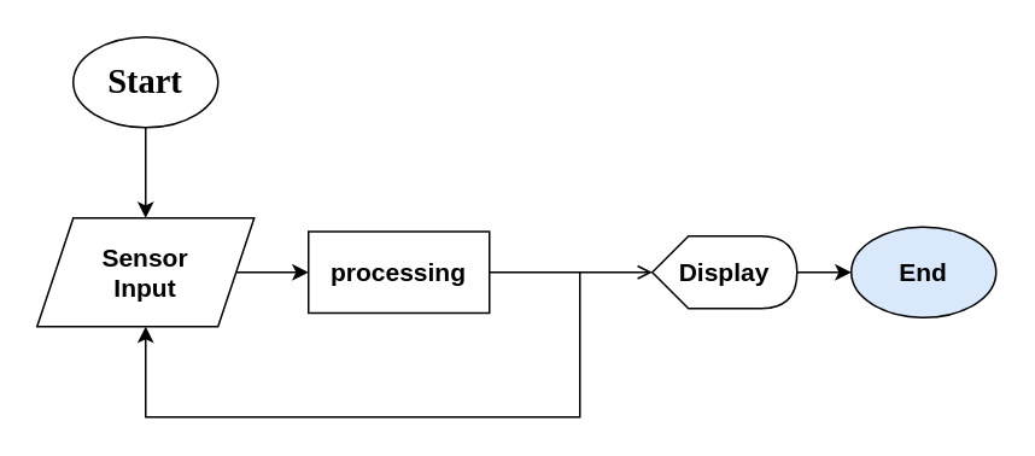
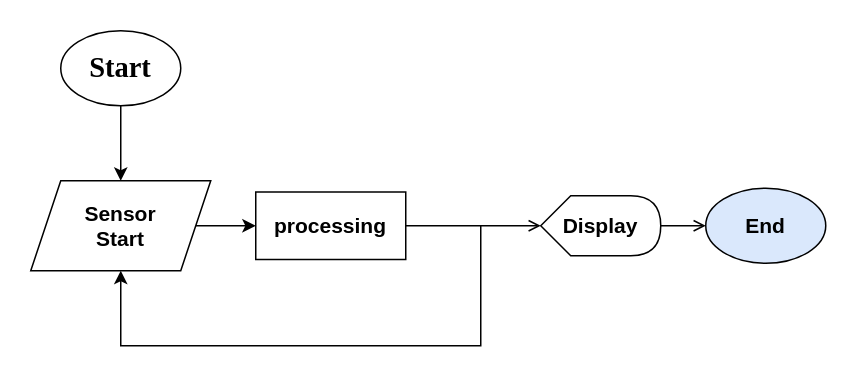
- <mxCell id="4" value="&lt;font style=&quot;font-size: 14px;&quot;&gt;Sensor&lt;/font&gt;&lt;div style=&quot;font-size: 14px;&quot;&gt;&lt;font style=&quot;font-size: 14px;&quot;&gt;Input&lt;/font&gt;&lt;/div&gt;" style="shape=parallelogram;perimeter=parallelogramPerimeter;whiteSpace=wrap;html=1;fixedSize=1;fontStyle=1" vertex="1" parent="1"><mxGeometry x="20" y="120" width="120" height="60" as="geometry" /></mxCell>
+ <mxCell id="4" value="&lt;font style=&quot;font-size: 14px;&quot;&gt;Sensor&lt;/font&gt;&lt;div style=&quot;font-size: 14px;&quot;&gt;&lt;font style=&quot;font-size: 14px;&quot;&gt;Start&lt;/font&gt;&lt;/div&gt;" style="shape=parallelogram;perimeter=parallelogramPerimeter;whiteSpace=wrap;html=1;fixedSize=1;fontStyle=1" vertex="1" parent="1"><mxGeometry x="20" y="120" width="120" height="60" as="geometry" /></mxCell>
- <mxCell id="7" value="" style="edgeStyle=orthogonalEdgeStyle;rounded=0;orthogonalLoop=1;jettySize=auto;html=1;" edge="1" parent="1" source="8" target="9"><mxGeometry relative="1" as="geometry" /></mxCell>
+ <mxCell id="7" value="" style="edgeStyle=orthogonalEdgeStyle;rounded=0;orthogonalLoop=1;jettySize=auto;html=1;endArrow=open;" edge="1" parent="1" source="8" target="9"><mxGeometry relative="1" as="geometry" /></mxCell>
